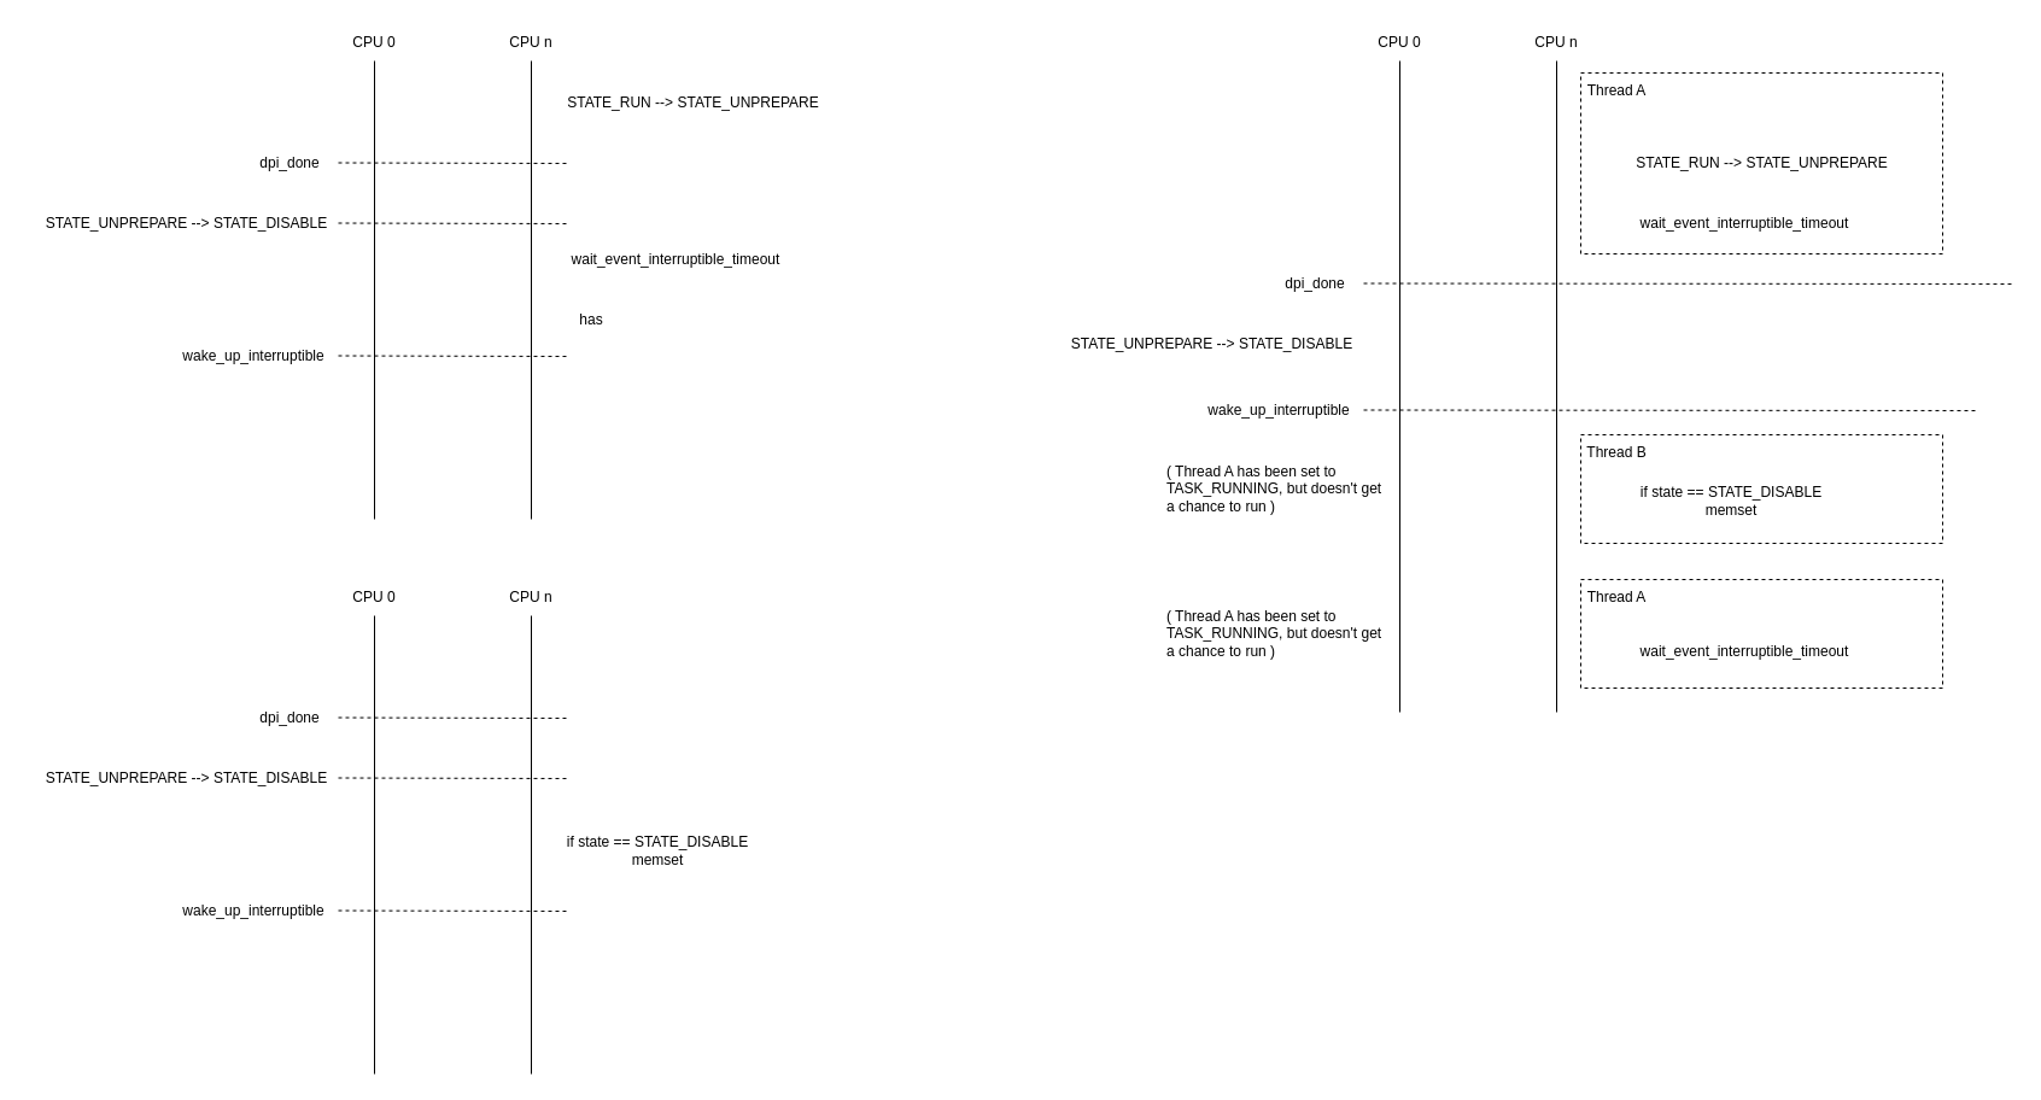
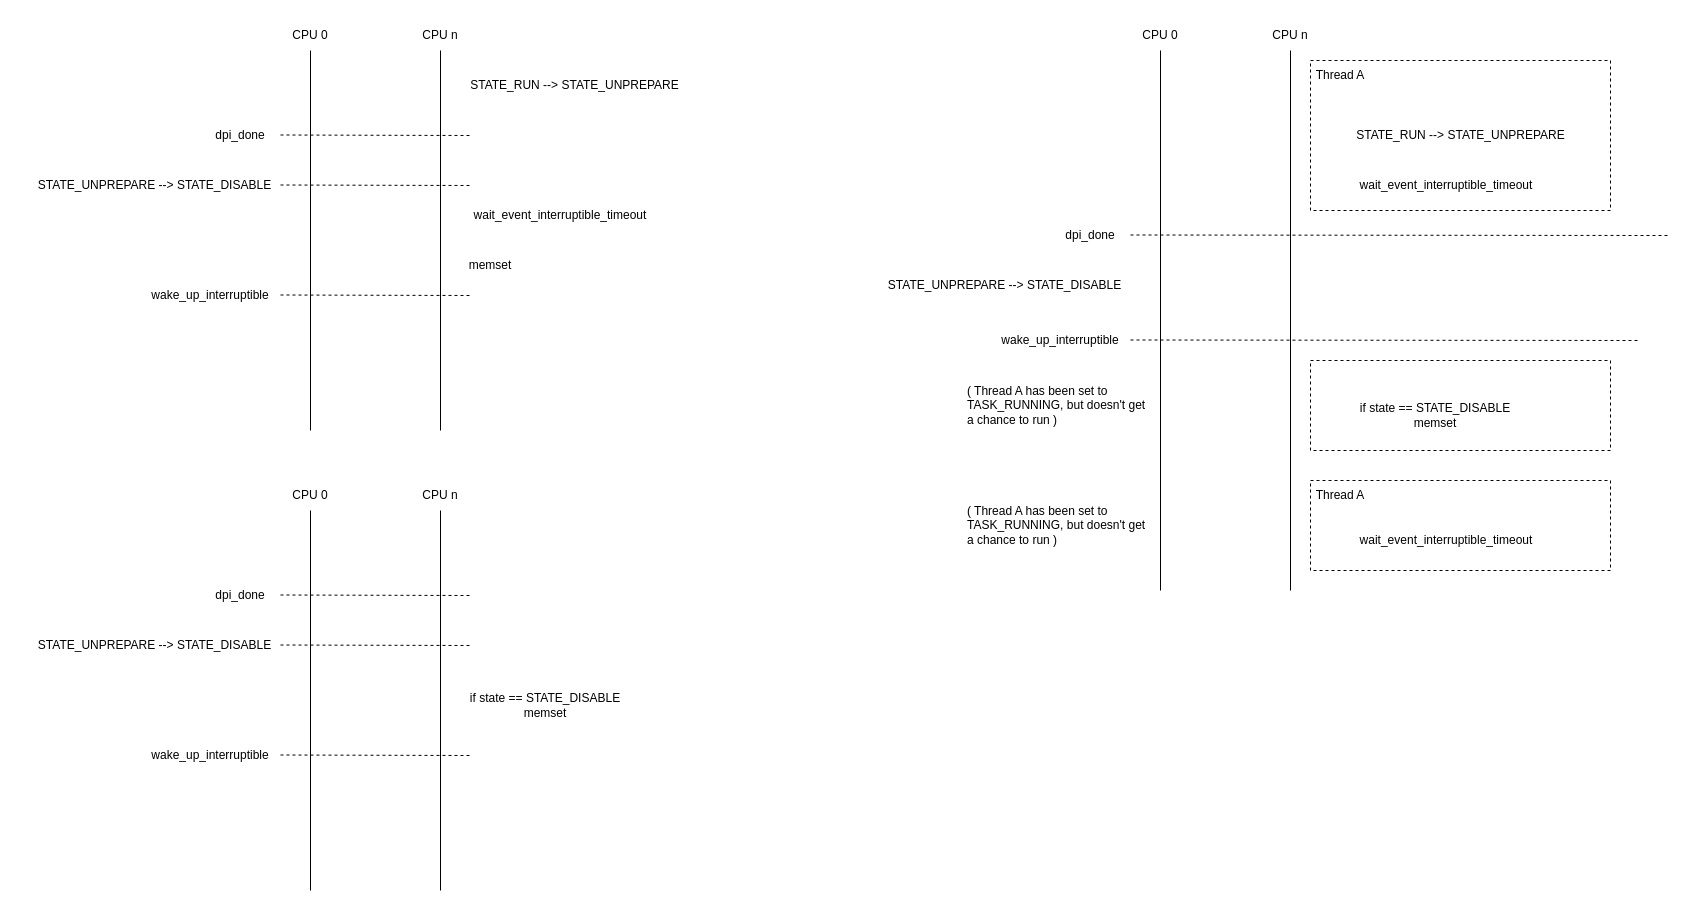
- <mxCell id="15" value="has" style="text;html=1;strokeColor=none;fillColor=none;align=center;verticalAlign=middle;whiteSpace=wrap;rounded=0;" parent="1" vertex="1"><mxGeometry x="460" y="250" width="60" height="30" as="geometry" /></mxCell>
+ <mxCell id="15" value="memset" style="text;html=1;strokeColor=none;fillColor=none;align=center;verticalAlign=middle;whiteSpace=wrap;rounded=0;" parent="1" vertex="1"><mxGeometry x="460" y="250" width="60" height="30" as="geometry" /></mxCell>
- <mxCell id="40" value="Thread B" style="text;html=1;strokeColor=none;fillColor=none;align=center;verticalAlign=middle;whiteSpace=wrap;rounded=0;" parent="1" vertex="1"><mxGeometry x="1310" y="360" width="60" height="30" as="geometry" /></mxCell>
